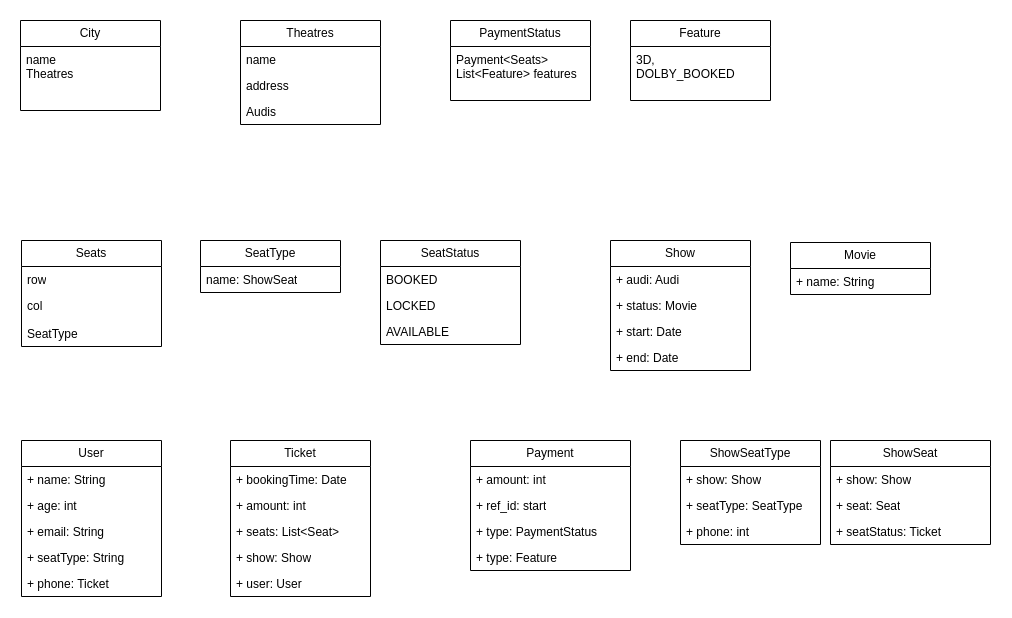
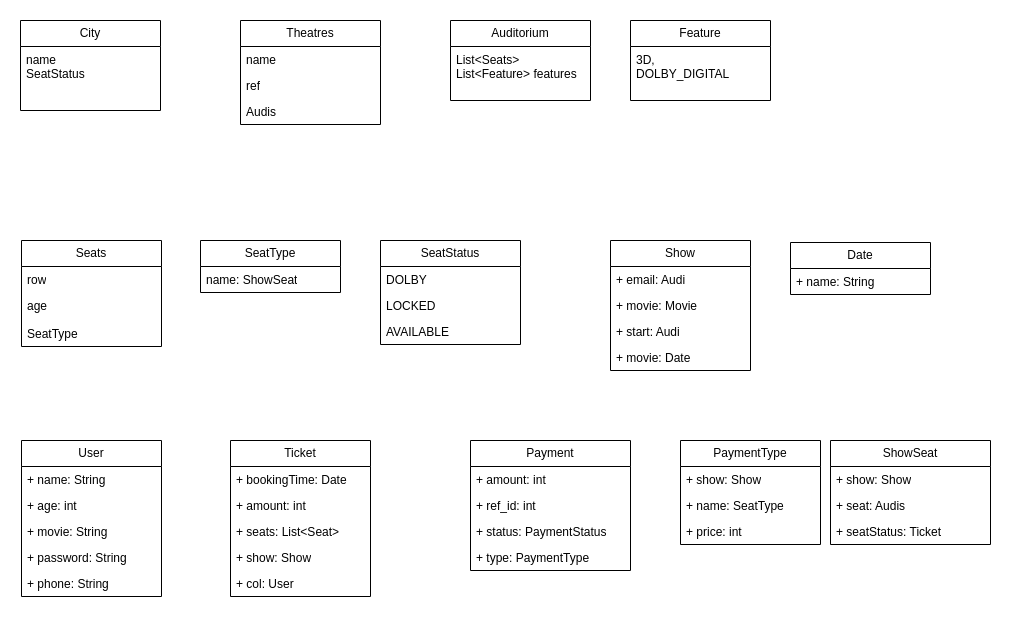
- <mxCell id="8" value="PaymentStatus" style="swimlane;fontStyle=0;childLayout=stackLayout;horizontal=1;startSize=26;fillColor=none;horizontalStack=0;resizeParent=1;resizeParentMax=0;resizeLast=0;collapsible=1;marginBottom=0;whiteSpace=wrap;html=1;" vertex="1" parent="1"><mxGeometry x="450" y="20" width="140" height="80" as="geometry" /></mxCell>
+ <mxCell id="8" value="Auditorium" style="swimlane;fontStyle=0;childLayout=stackLayout;horizontal=1;startSize=26;fillColor=none;horizontalStack=0;resizeParent=1;resizeParentMax=0;resizeLast=0;collapsible=1;marginBottom=0;whiteSpace=wrap;html=1;" vertex="1" parent="1"><mxGeometry x="450" y="20" width="140" height="80" as="geometry" /></mxCell>
- <mxCell id="3" value="name&lt;div&gt;Theatres&lt;br&gt;&lt;div&gt;&lt;br&gt;&lt;/div&gt;&lt;/div&gt;" style="text;strokeColor=none;fillColor=none;align=left;verticalAlign=top;spacingLeft=4;spacingRight=4;overflow=hidden;rotatable=0;points=[[0,0.5],[1,0.5]];portConstraint=eastwest;whiteSpace=wrap;html=1;" vertex="1" parent="2"><mxGeometry y="26" width="140" height="64" as="geometry" /></mxCell>
+ <mxCell id="3" value="name&lt;div&gt;SeatStatus&lt;br&gt;&lt;div&gt;&lt;br&gt;&lt;/div&gt;&lt;/div&gt;" style="text;strokeColor=none;fillColor=none;align=left;verticalAlign=top;spacingLeft=4;spacingRight=4;overflow=hidden;rotatable=0;points=[[0,0.5],[1,0.5]];portConstraint=eastwest;whiteSpace=wrap;html=1;" vertex="1" parent="2"><mxGeometry y="26" width="140" height="64" as="geometry" /></mxCell>
- <mxCell id="15" value="3D,&lt;br&gt;DOLBY_BOOKED" style="text;strokeColor=none;fillColor=none;align=left;verticalAlign=top;spacingLeft=4;spacingRight=4;overflow=hidden;rotatable=0;points=[[0,0.5],[1,0.5]];portConstraint=eastwest;whiteSpace=wrap;html=1;" vertex="1" parent="14"><mxGeometry y="26" width="140" height="54" as="geometry" /></mxCell>
+ <mxCell id="15" value="3D,&lt;br&gt;DOLBY_DIGITAL" style="text;strokeColor=none;fillColor=none;align=left;verticalAlign=top;spacingLeft=4;spacingRight=4;overflow=hidden;rotatable=0;points=[[0,0.5],[1,0.5]];portConstraint=eastwest;whiteSpace=wrap;html=1;" vertex="1" parent="14"><mxGeometry y="26" width="140" height="54" as="geometry" /></mxCell>
- <mxCell id="9" value="Payment&amp;lt;Seats&amp;gt;&lt;br&gt;List&amp;lt;Feature&amp;gt; features" style="text;strokeColor=none;fillColor=none;align=left;verticalAlign=top;spacingLeft=4;spacingRight=4;overflow=hidden;rotatable=0;points=[[0,0.5],[1,0.5]];portConstraint=eastwest;whiteSpace=wrap;html=1;" vertex="1" parent="8"><mxGeometry y="26" width="140" height="54" as="geometry" /></mxCell>
+ <mxCell id="9" value="List&amp;lt;Seats&amp;gt;&lt;br&gt;List&amp;lt;Feature&amp;gt; features" style="text;strokeColor=none;fillColor=none;align=left;verticalAlign=top;spacingLeft=4;spacingRight=4;overflow=hidden;rotatable=0;points=[[0,0.5],[1,0.5]];portConstraint=eastwest;whiteSpace=wrap;html=1;" vertex="1" parent="8"><mxGeometry y="26" width="140" height="54" as="geometry" /></mxCell>
- <mxCell id="6" value="address" style="text;strokeColor=none;fillColor=none;align=left;verticalAlign=top;spacingLeft=4;spacingRight=4;overflow=hidden;rotatable=0;points=[[0,0.5],[1,0.5]];portConstraint=eastwest;whiteSpace=wrap;html=1;" vertex="1" parent="4"><mxGeometry y="52" width="140" height="26" as="geometry" /></mxCell>
+ <mxCell id="6" value="ref" style="text;strokeColor=none;fillColor=none;align=left;verticalAlign=top;spacingLeft=4;spacingRight=4;overflow=hidden;rotatable=0;points=[[0,0.5],[1,0.5]];portConstraint=eastwest;whiteSpace=wrap;html=1;" vertex="1" parent="4"><mxGeometry y="52" width="140" height="26" as="geometry" /></mxCell>
- <mxCell id="44" value="Movie" style="swimlane;fontStyle=0;childLayout=stackLayout;horizontal=1;startSize=26;fillColor=none;horizontalStack=0;resizeParent=1;resizeParentMax=0;resizeLast=0;collapsible=1;marginBottom=0;whiteSpace=wrap;html=1;" vertex="1" parent="1"><mxGeometry x="790" y="242" width="140" height="52" as="geometry" /></mxCell>
+ <mxCell id="44" value="Date" style="swimlane;fontStyle=0;childLayout=stackLayout;horizontal=1;startSize=26;fillColor=none;horizontalStack=0;resizeParent=1;resizeParentMax=0;resizeLast=0;collapsible=1;marginBottom=0;whiteSpace=wrap;html=1;" vertex="1" parent="1"><mxGeometry x="790" y="242" width="140" height="52" as="geometry" /></mxCell>
- <mxCell id="19" value="BOOKED" style="text;strokeColor=none;fillColor=none;align=left;verticalAlign=top;spacingLeft=4;spacingRight=4;overflow=hidden;rotatable=0;points=[[0,0.5],[1,0.5]];portConstraint=eastwest;whiteSpace=wrap;html=1;" vertex="1" parent="18"><mxGeometry y="26" width="140" height="26" as="geometry" /></mxCell>
+ <mxCell id="19" value="DOLBY" style="text;strokeColor=none;fillColor=none;align=left;verticalAlign=top;spacingLeft=4;spacingRight=4;overflow=hidden;rotatable=0;points=[[0,0.5],[1,0.5]];portConstraint=eastwest;whiteSpace=wrap;html=1;" vertex="1" parent="18"><mxGeometry y="26" width="140" height="26" as="geometry" /></mxCell>
- <mxCell id="23" value="+ audi: Audi" style="text;strokeColor=none;fillColor=none;align=left;verticalAlign=top;spacingLeft=4;spacingRight=4;overflow=hidden;rotatable=0;points=[[0,0.5],[1,0.5]];portConstraint=eastwest;whiteSpace=wrap;html=1;" vertex="1" parent="22"><mxGeometry y="26" width="140" height="26" as="geometry" /></mxCell>
+ <mxCell id="23" value="+ email: Audi" style="text;strokeColor=none;fillColor=none;align=left;verticalAlign=top;spacingLeft=4;spacingRight=4;overflow=hidden;rotatable=0;points=[[0,0.5],[1,0.5]];portConstraint=eastwest;whiteSpace=wrap;html=1;" vertex="1" parent="22"><mxGeometry y="26" width="140" height="26" as="geometry" /></mxCell>
- <mxCell id="12" value="col" style="text;strokeColor=none;fillColor=none;align=left;verticalAlign=top;spacingLeft=4;spacingRight=4;overflow=hidden;rotatable=0;points=[[0,0.5],[1,0.5]];portConstraint=eastwest;whiteSpace=wrap;html=1;" vertex="1" parent="10"><mxGeometry y="52" width="140" height="28" as="geometry" /></mxCell>
+ <mxCell id="12" value="age" style="text;strokeColor=none;fillColor=none;align=left;verticalAlign=top;spacingLeft=4;spacingRight=4;overflow=hidden;rotatable=0;points=[[0,0.5],[1,0.5]];portConstraint=eastwest;whiteSpace=wrap;html=1;" vertex="1" parent="10"><mxGeometry y="52" width="140" height="28" as="geometry" /></mxCell>
- <mxCell id="24" value="+ status: Movie" style="text;strokeColor=none;fillColor=none;align=left;verticalAlign=top;spacingLeft=4;spacingRight=4;overflow=hidden;rotatable=0;points=[[0,0.5],[1,0.5]];portConstraint=eastwest;whiteSpace=wrap;html=1;" vertex="1" parent="22"><mxGeometry y="52" width="140" height="26" as="geometry" /></mxCell>
+ <mxCell id="24" value="+ movie: Movie" style="text;strokeColor=none;fillColor=none;align=left;verticalAlign=top;spacingLeft=4;spacingRight=4;overflow=hidden;rotatable=0;points=[[0,0.5],[1,0.5]];portConstraint=eastwest;whiteSpace=wrap;html=1;" vertex="1" parent="22"><mxGeometry y="52" width="140" height="26" as="geometry" /></mxCell>
- <mxCell id="25" value="+ start: Date" style="text;strokeColor=none;fillColor=none;align=left;verticalAlign=top;spacingLeft=4;spacingRight=4;overflow=hidden;rotatable=0;points=[[0,0.5],[1,0.5]];portConstraint=eastwest;whiteSpace=wrap;html=1;" vertex="1" parent="22"><mxGeometry y="78" width="140" height="26" as="geometry" /></mxCell>
+ <mxCell id="25" value="+ start: Audi" style="text;strokeColor=none;fillColor=none;align=left;verticalAlign=top;spacingLeft=4;spacingRight=4;overflow=hidden;rotatable=0;points=[[0,0.5],[1,0.5]];portConstraint=eastwest;whiteSpace=wrap;html=1;" vertex="1" parent="22"><mxGeometry y="78" width="140" height="26" as="geometry" /></mxCell>
- <mxCell id="26" value="+ end: Date" style="text;strokeColor=none;fillColor=none;align=left;verticalAlign=top;spacingLeft=4;spacingRight=4;overflow=hidden;rotatable=0;points=[[0,0.5],[1,0.5]];portConstraint=eastwest;whiteSpace=wrap;html=1;" vertex="1" parent="22"><mxGeometry y="104" width="140" height="26" as="geometry" /></mxCell>
+ <mxCell id="26" value="+ movie: Date" style="text;strokeColor=none;fillColor=none;align=left;verticalAlign=top;spacingLeft=4;spacingRight=4;overflow=hidden;rotatable=0;points=[[0,0.5],[1,0.5]];portConstraint=eastwest;whiteSpace=wrap;html=1;" vertex="1" parent="22"><mxGeometry y="104" width="140" height="26" as="geometry" /></mxCell>
- <mxCell id="46" value="ShowSeatType" style="swimlane;fontStyle=0;childLayout=stackLayout;horizontal=1;startSize=26;fillColor=none;horizontalStack=0;resizeParent=1;resizeParentMax=0;resizeLast=0;collapsible=1;marginBottom=0;whiteSpace=wrap;html=1;" vertex="1" parent="1"><mxGeometry x="680" y="440" width="140" height="104" as="geometry" /></mxCell>
+ <mxCell id="46" value="PaymentType" style="swimlane;fontStyle=0;childLayout=stackLayout;horizontal=1;startSize=26;fillColor=none;horizontalStack=0;resizeParent=1;resizeParentMax=0;resizeLast=0;collapsible=1;marginBottom=0;whiteSpace=wrap;html=1;" vertex="1" parent="1"><mxGeometry x="680" y="440" width="140" height="104" as="geometry" /></mxCell>
- <mxCell id="41" value="+ ref_id: start" style="text;strokeColor=none;fillColor=none;align=left;verticalAlign=top;spacingLeft=4;spacingRight=4;overflow=hidden;rotatable=0;points=[[0,0.5],[1,0.5]];portConstraint=eastwest;whiteSpace=wrap;html=1;" vertex="1" parent="39"><mxGeometry y="52" width="160" height="26" as="geometry" /></mxCell>
+ <mxCell id="41" value="+ ref_id: int" style="text;strokeColor=none;fillColor=none;align=left;verticalAlign=top;spacingLeft=4;spacingRight=4;overflow=hidden;rotatable=0;points=[[0,0.5],[1,0.5]];portConstraint=eastwest;whiteSpace=wrap;html=1;" vertex="1" parent="39"><mxGeometry y="52" width="160" height="26" as="geometry" /></mxCell>
- <mxCell id="48" value="+ seatType: SeatType" style="text;strokeColor=none;fillColor=none;align=left;verticalAlign=top;spacingLeft=4;spacingRight=4;overflow=hidden;rotatable=0;points=[[0,0.5],[1,0.5]];portConstraint=eastwest;whiteSpace=wrap;html=1;" vertex="1" parent="46"><mxGeometry y="52" width="140" height="26" as="geometry" /></mxCell>
+ <mxCell id="48" value="+ name: SeatType" style="text;strokeColor=none;fillColor=none;align=left;verticalAlign=top;spacingLeft=4;spacingRight=4;overflow=hidden;rotatable=0;points=[[0,0.5],[1,0.5]];portConstraint=eastwest;whiteSpace=wrap;html=1;" vertex="1" parent="46"><mxGeometry y="52" width="140" height="26" as="geometry" /></mxCell>
- <mxCell id="52" value="+ seat: Seat" style="text;strokeColor=none;fillColor=none;align=left;verticalAlign=top;spacingLeft=4;spacingRight=4;overflow=hidden;rotatable=0;points=[[0,0.5],[1,0.5]];portConstraint=eastwest;whiteSpace=wrap;html=1;" vertex="1" parent="50"><mxGeometry y="52" width="160" height="26" as="geometry" /></mxCell>
+ <mxCell id="52" value="+ seat: Audis" style="text;strokeColor=none;fillColor=none;align=left;verticalAlign=top;spacingLeft=4;spacingRight=4;overflow=hidden;rotatable=0;points=[[0,0.5],[1,0.5]];portConstraint=eastwest;whiteSpace=wrap;html=1;" vertex="1" parent="50"><mxGeometry y="52" width="160" height="26" as="geometry" /></mxCell>
- <mxCell id="30" value="+ email: String" style="text;strokeColor=none;fillColor=none;align=left;verticalAlign=top;spacingLeft=4;spacingRight=4;overflow=hidden;rotatable=0;points=[[0,0.5],[1,0.5]];portConstraint=eastwest;whiteSpace=wrap;html=1;" vertex="1" parent="27"><mxGeometry y="78" width="140" height="26" as="geometry" /></mxCell>
+ <mxCell id="30" value="+ movie: String" style="text;strokeColor=none;fillColor=none;align=left;verticalAlign=top;spacingLeft=4;spacingRight=4;overflow=hidden;rotatable=0;points=[[0,0.5],[1,0.5]];portConstraint=eastwest;whiteSpace=wrap;html=1;" vertex="1" parent="27"><mxGeometry y="78" width="140" height="26" as="geometry" /></mxCell>
- <mxCell id="42" value="+ type: PaymentStatus" style="text;strokeColor=none;fillColor=none;align=left;verticalAlign=top;spacingLeft=4;spacingRight=4;overflow=hidden;rotatable=0;points=[[0,0.5],[1,0.5]];portConstraint=eastwest;whiteSpace=wrap;html=1;" vertex="1" parent="39"><mxGeometry y="78" width="160" height="26" as="geometry" /></mxCell>
+ <mxCell id="42" value="+ status: PaymentStatus" style="text;strokeColor=none;fillColor=none;align=left;verticalAlign=top;spacingLeft=4;spacingRight=4;overflow=hidden;rotatable=0;points=[[0,0.5],[1,0.5]];portConstraint=eastwest;whiteSpace=wrap;html=1;" vertex="1" parent="39"><mxGeometry y="78" width="160" height="26" as="geometry" /></mxCell>
- <mxCell id="49" value="+ phone: int" style="text;strokeColor=none;fillColor=none;align=left;verticalAlign=top;spacingLeft=4;spacingRight=4;overflow=hidden;rotatable=0;points=[[0,0.5],[1,0.5]];portConstraint=eastwest;whiteSpace=wrap;html=1;" vertex="1" parent="46"><mxGeometry y="78" width="140" height="26" as="geometry" /></mxCell>
+ <mxCell id="49" value="+ price: int" style="text;strokeColor=none;fillColor=none;align=left;verticalAlign=top;spacingLeft=4;spacingRight=4;overflow=hidden;rotatable=0;points=[[0,0.5],[1,0.5]];portConstraint=eastwest;whiteSpace=wrap;html=1;" vertex="1" parent="46"><mxGeometry y="78" width="140" height="26" as="geometry" /></mxCell>
- <mxCell id="31" value="+ seatType: String" style="text;strokeColor=none;fillColor=none;align=left;verticalAlign=top;spacingLeft=4;spacingRight=4;overflow=hidden;rotatable=0;points=[[0,0.5],[1,0.5]];portConstraint=eastwest;whiteSpace=wrap;html=1;" vertex="1" parent="27"><mxGeometry y="104" width="140" height="26" as="geometry" /></mxCell>
+ <mxCell id="31" value="+ password: String" style="text;strokeColor=none;fillColor=none;align=left;verticalAlign=top;spacingLeft=4;spacingRight=4;overflow=hidden;rotatable=0;points=[[0,0.5],[1,0.5]];portConstraint=eastwest;whiteSpace=wrap;html=1;" vertex="1" parent="27"><mxGeometry y="104" width="140" height="26" as="geometry" /></mxCell>
- <mxCell id="43" value="+ type: Feature" style="text;strokeColor=none;fillColor=none;align=left;verticalAlign=top;spacingLeft=4;spacingRight=4;overflow=hidden;rotatable=0;points=[[0,0.5],[1,0.5]];portConstraint=eastwest;whiteSpace=wrap;html=1;" vertex="1" parent="39"><mxGeometry y="104" width="160" height="26" as="geometry" /></mxCell>
+ <mxCell id="43" value="+ type: PaymentType" style="text;strokeColor=none;fillColor=none;align=left;verticalAlign=top;spacingLeft=4;spacingRight=4;overflow=hidden;rotatable=0;points=[[0,0.5],[1,0.5]];portConstraint=eastwest;whiteSpace=wrap;html=1;" vertex="1" parent="39"><mxGeometry y="104" width="160" height="26" as="geometry" /></mxCell>
- <mxCell id="32" value="+ phone: Ticket" style="text;strokeColor=none;fillColor=none;align=left;verticalAlign=top;spacingLeft=4;spacingRight=4;overflow=hidden;rotatable=0;points=[[0,0.5],[1,0.5]];portConstraint=eastwest;whiteSpace=wrap;html=1;" vertex="1" parent="27"><mxGeometry y="130" width="140" height="26" as="geometry" /></mxCell>
+ <mxCell id="32" value="+ phone: String" style="text;strokeColor=none;fillColor=none;align=left;verticalAlign=top;spacingLeft=4;spacingRight=4;overflow=hidden;rotatable=0;points=[[0,0.5],[1,0.5]];portConstraint=eastwest;whiteSpace=wrap;html=1;" vertex="1" parent="27"><mxGeometry y="130" width="140" height="26" as="geometry" /></mxCell>
- <mxCell id="38" value="+ user: User" style="text;strokeColor=none;fillColor=none;align=left;verticalAlign=top;spacingLeft=4;spacingRight=4;overflow=hidden;rotatable=0;points=[[0,0.5],[1,0.5]];portConstraint=eastwest;whiteSpace=wrap;html=1;" vertex="1" parent="33"><mxGeometry y="130" width="140" height="26" as="geometry" /></mxCell>
+ <mxCell id="38" value="+ col: User" style="text;strokeColor=none;fillColor=none;align=left;verticalAlign=top;spacingLeft=4;spacingRight=4;overflow=hidden;rotatable=0;points=[[0,0.5],[1,0.5]];portConstraint=eastwest;whiteSpace=wrap;html=1;" vertex="1" parent="33"><mxGeometry y="130" width="140" height="26" as="geometry" /></mxCell>
